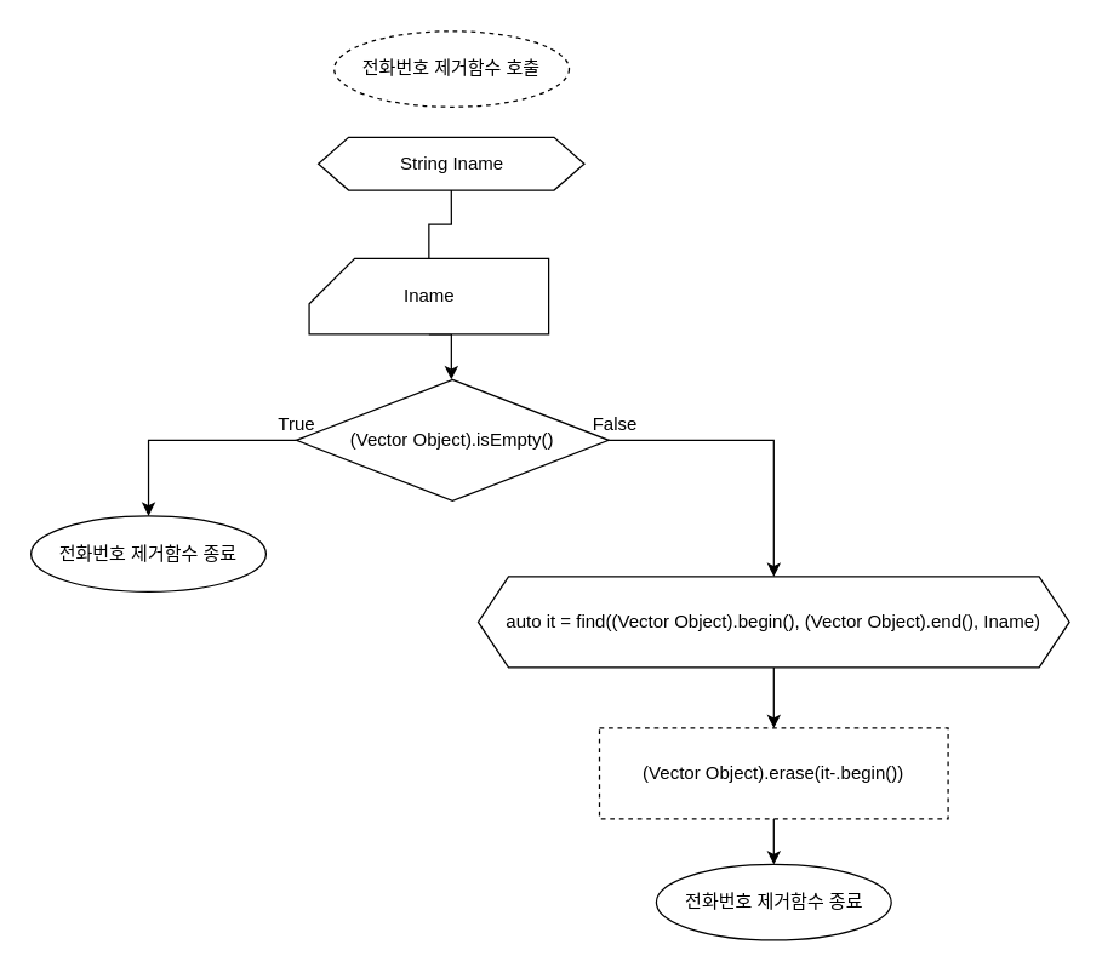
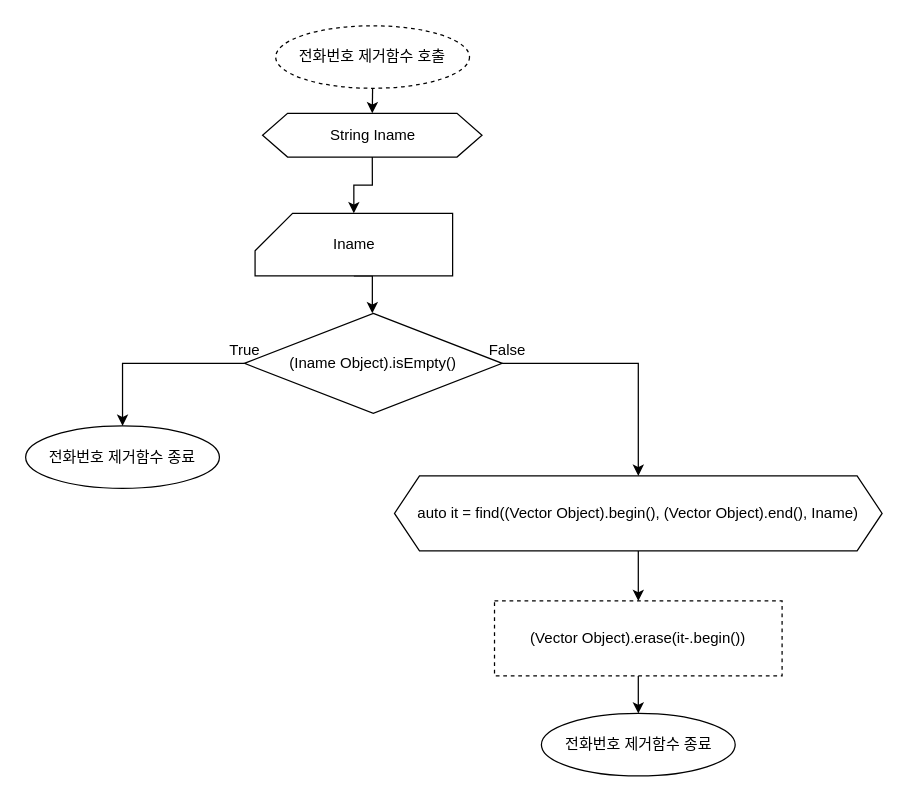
+ <mxCell id="2" style="edgeStyle=orthogonalEdgeStyle;rounded=0;orthogonalLoop=1;jettySize=auto;html=1;exitX=0.5;exitY=1;exitDx=0;exitDy=0;entryX=0.5;entryY=0;entryDx=0;entryDy=0;" parent="1" source="3" target="5" edge="1"><mxGeometry relative="1" as="geometry" /></mxCell>
- <mxCell id="4" style="edgeStyle=orthogonalEdgeStyle;rounded=0;orthogonalLoop=1;jettySize=auto;html=1;exitX=0.5;exitY=1;exitDx=0;exitDy=0;entryX=0.5;entryY=0;entryDx=0;entryDy=0;entryPerimeter=0;endArrow=none;" parent="1" source="5" target="7" edge="1"><mxGeometry relative="1" as="geometry" /></mxCell>
+ <mxCell id="4" style="edgeStyle=orthogonalEdgeStyle;rounded=0;orthogonalLoop=1;jettySize=auto;html=1;exitX=0.5;exitY=1;exitDx=0;exitDy=0;entryX=0.5;entryY=0;entryDx=0;entryDy=0;entryPerimeter=0;" parent="1" source="5" target="7" edge="1"><mxGeometry relative="1" as="geometry" /></mxCell>
- <mxCell id="14" value="(Vector Object).isEmpty()" style="rhombus;whiteSpace=wrap;html=1;" parent="1" vertex="1"><mxGeometry x="195" y="250" width="206.13" height="80" as="geometry" /></mxCell>
+ <mxCell id="14" value="(Iname Object).isEmpty()" style="rhombus;whiteSpace=wrap;html=1;" parent="1" vertex="1"><mxGeometry x="195" y="250" width="206.13" height="80" as="geometry" /></mxCell>
